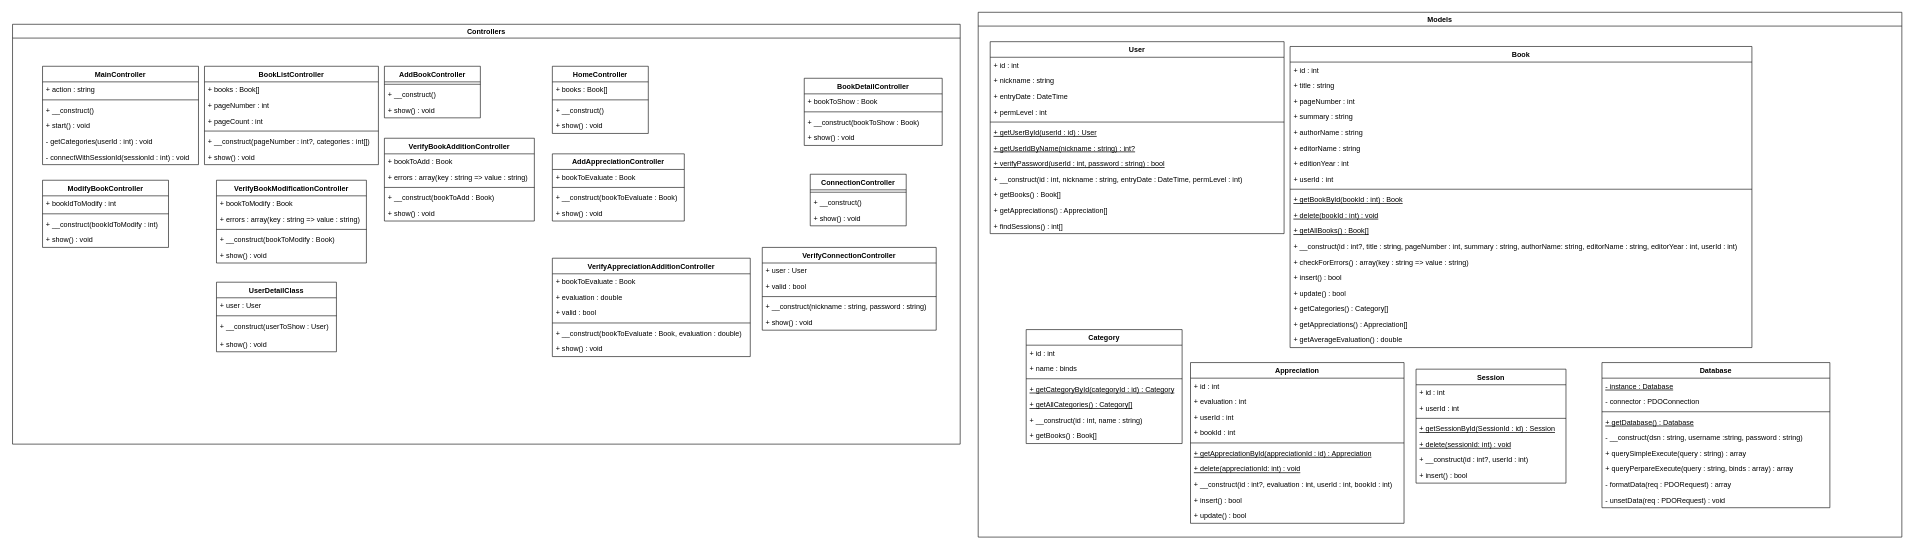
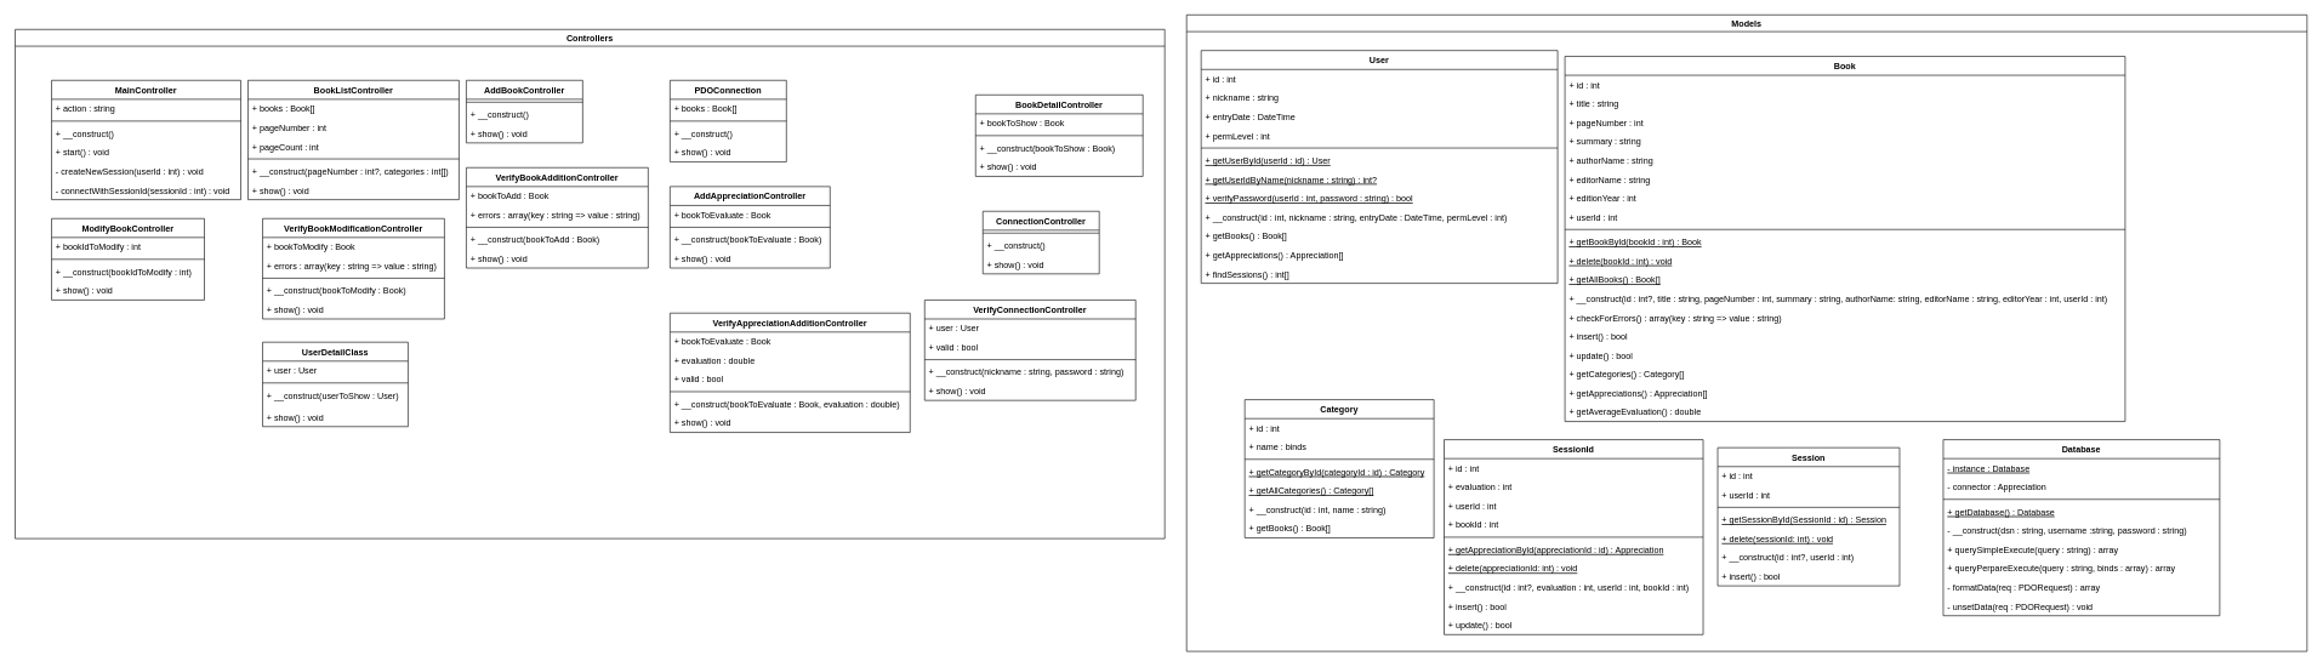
- <mxCell id="19" value="HomeController" style="swimlane;fontStyle=1;align=center;verticalAlign=top;childLayout=stackLayout;horizontal=1;startSize=26;horizontalStack=0;resizeParent=1;resizeParentMax=0;resizeLast=0;collapsible=1;marginBottom=0;" parent="2" vertex="1"><mxGeometry x="900" y="70" width="160" height="112" as="geometry" /></mxCell>
+ <mxCell id="19" value="PDOConnection" style="swimlane;fontStyle=1;align=center;verticalAlign=top;childLayout=stackLayout;horizontal=1;startSize=26;horizontalStack=0;resizeParent=1;resizeParentMax=0;resizeLast=0;collapsible=1;marginBottom=0;" parent="2" vertex="1"><mxGeometry x="900" y="70" width="160" height="112" as="geometry" /></mxCell>
- <mxCell id="8" value="- getCategories(userId : int) : void" style="text;strokeColor=none;fillColor=none;align=left;verticalAlign=top;spacingLeft=4;spacingRight=4;overflow=hidden;rotatable=0;points=[[0,0.5],[1,0.5]];portConstraint=eastwest;" parent="3" vertex="1"><mxGeometry y="112" width="260" height="26" as="geometry" /></mxCell>
+ <mxCell id="8" value="- createNewSession(userId : int) : void" style="text;strokeColor=none;fillColor=none;align=left;verticalAlign=top;spacingLeft=4;spacingRight=4;overflow=hidden;rotatable=0;points=[[0,0.5],[1,0.5]];portConstraint=eastwest;" parent="3" vertex="1"><mxGeometry y="112" width="260" height="26" as="geometry" /></mxCell>
- <mxCell id="135" value="Appreciation" style="swimlane;fontStyle=1;align=center;verticalAlign=top;childLayout=stackLayout;horizontal=1;startSize=26;horizontalStack=0;resizeParent=1;resizeParentMax=0;resizeLast=0;collapsible=1;marginBottom=0;" parent="75" vertex="1"><mxGeometry x="354" y="584" width="356" height="268" as="geometry" /></mxCell>
+ <mxCell id="135" value="SessionId" style="swimlane;fontStyle=1;align=center;verticalAlign=top;childLayout=stackLayout;horizontal=1;startSize=26;horizontalStack=0;resizeParent=1;resizeParentMax=0;resizeLast=0;collapsible=1;marginBottom=0;" parent="75" vertex="1"><mxGeometry x="354" y="584" width="356" height="268" as="geometry" /></mxCell>
- <mxCell id="119" value="- connector : PDOConnection" style="text;strokeColor=none;fillColor=none;align=left;verticalAlign=top;spacingLeft=4;spacingRight=4;overflow=hidden;rotatable=0;points=[[0,0.5],[1,0.5]];portConstraint=eastwest;" parent="117" vertex="1"><mxGeometry y="52" width="380" height="26" as="geometry" /></mxCell>
+ <mxCell id="119" value="- connector : Appreciation" style="text;strokeColor=none;fillColor=none;align=left;verticalAlign=top;spacingLeft=4;spacingRight=4;overflow=hidden;rotatable=0;points=[[0,0.5],[1,0.5]];portConstraint=eastwest;" parent="117" vertex="1"><mxGeometry y="52" width="380" height="26" as="geometry" /></mxCell>
